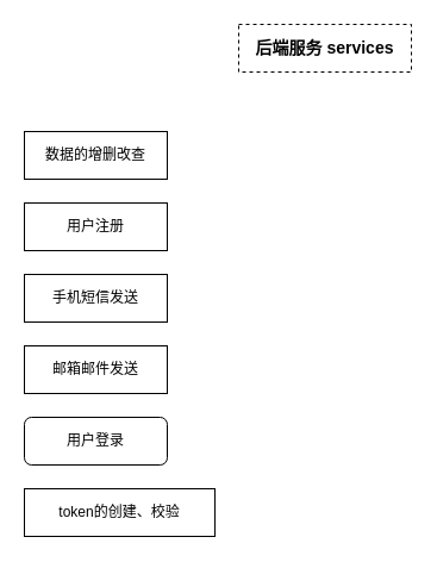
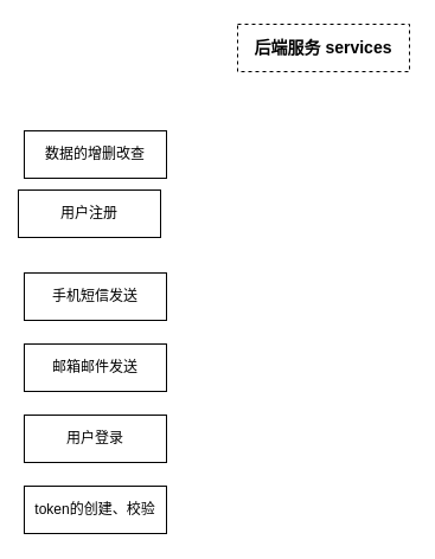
- <mxCell id="4" value="用户注册" style="rounded=0;whiteSpace=wrap;html=1;" vertex="1" parent="1"><mxGeometry x="20" y="170" width="120" height="40" as="geometry" /></mxCell>
+ <mxCell id="4" value="用户注册" style="rounded=0;whiteSpace=wrap;html=1;" vertex="1" parent="1"><mxGeometry x="15" y="160" width="120" height="40" as="geometry" /></mxCell>
- <mxCell id="7" value="用户登录" style="whiteSpace=wrap;html=1;rounded=1;" vertex="1" parent="1"><mxGeometry x="20" y="350" width="120" height="40" as="geometry" /></mxCell>
+ <mxCell id="7" value="用户登录" style="rounded=0;whiteSpace=wrap;html=1;" vertex="1" parent="1"><mxGeometry x="20" y="350" width="120" height="40" as="geometry" /></mxCell>
- <mxCell id="8" value="token的创建、校验" style="rounded=0;whiteSpace=wrap;html=1;" vertex="1" parent="1"><mxGeometry x="20" y="410" width="160" height="40" as="geometry" /></mxCell>
+ <mxCell id="8" value="token的创建、校验" style="rounded=0;whiteSpace=wrap;html=1;" vertex="1" parent="1"><mxGeometry x="20" y="410" width="120" height="40" as="geometry" /></mxCell>
